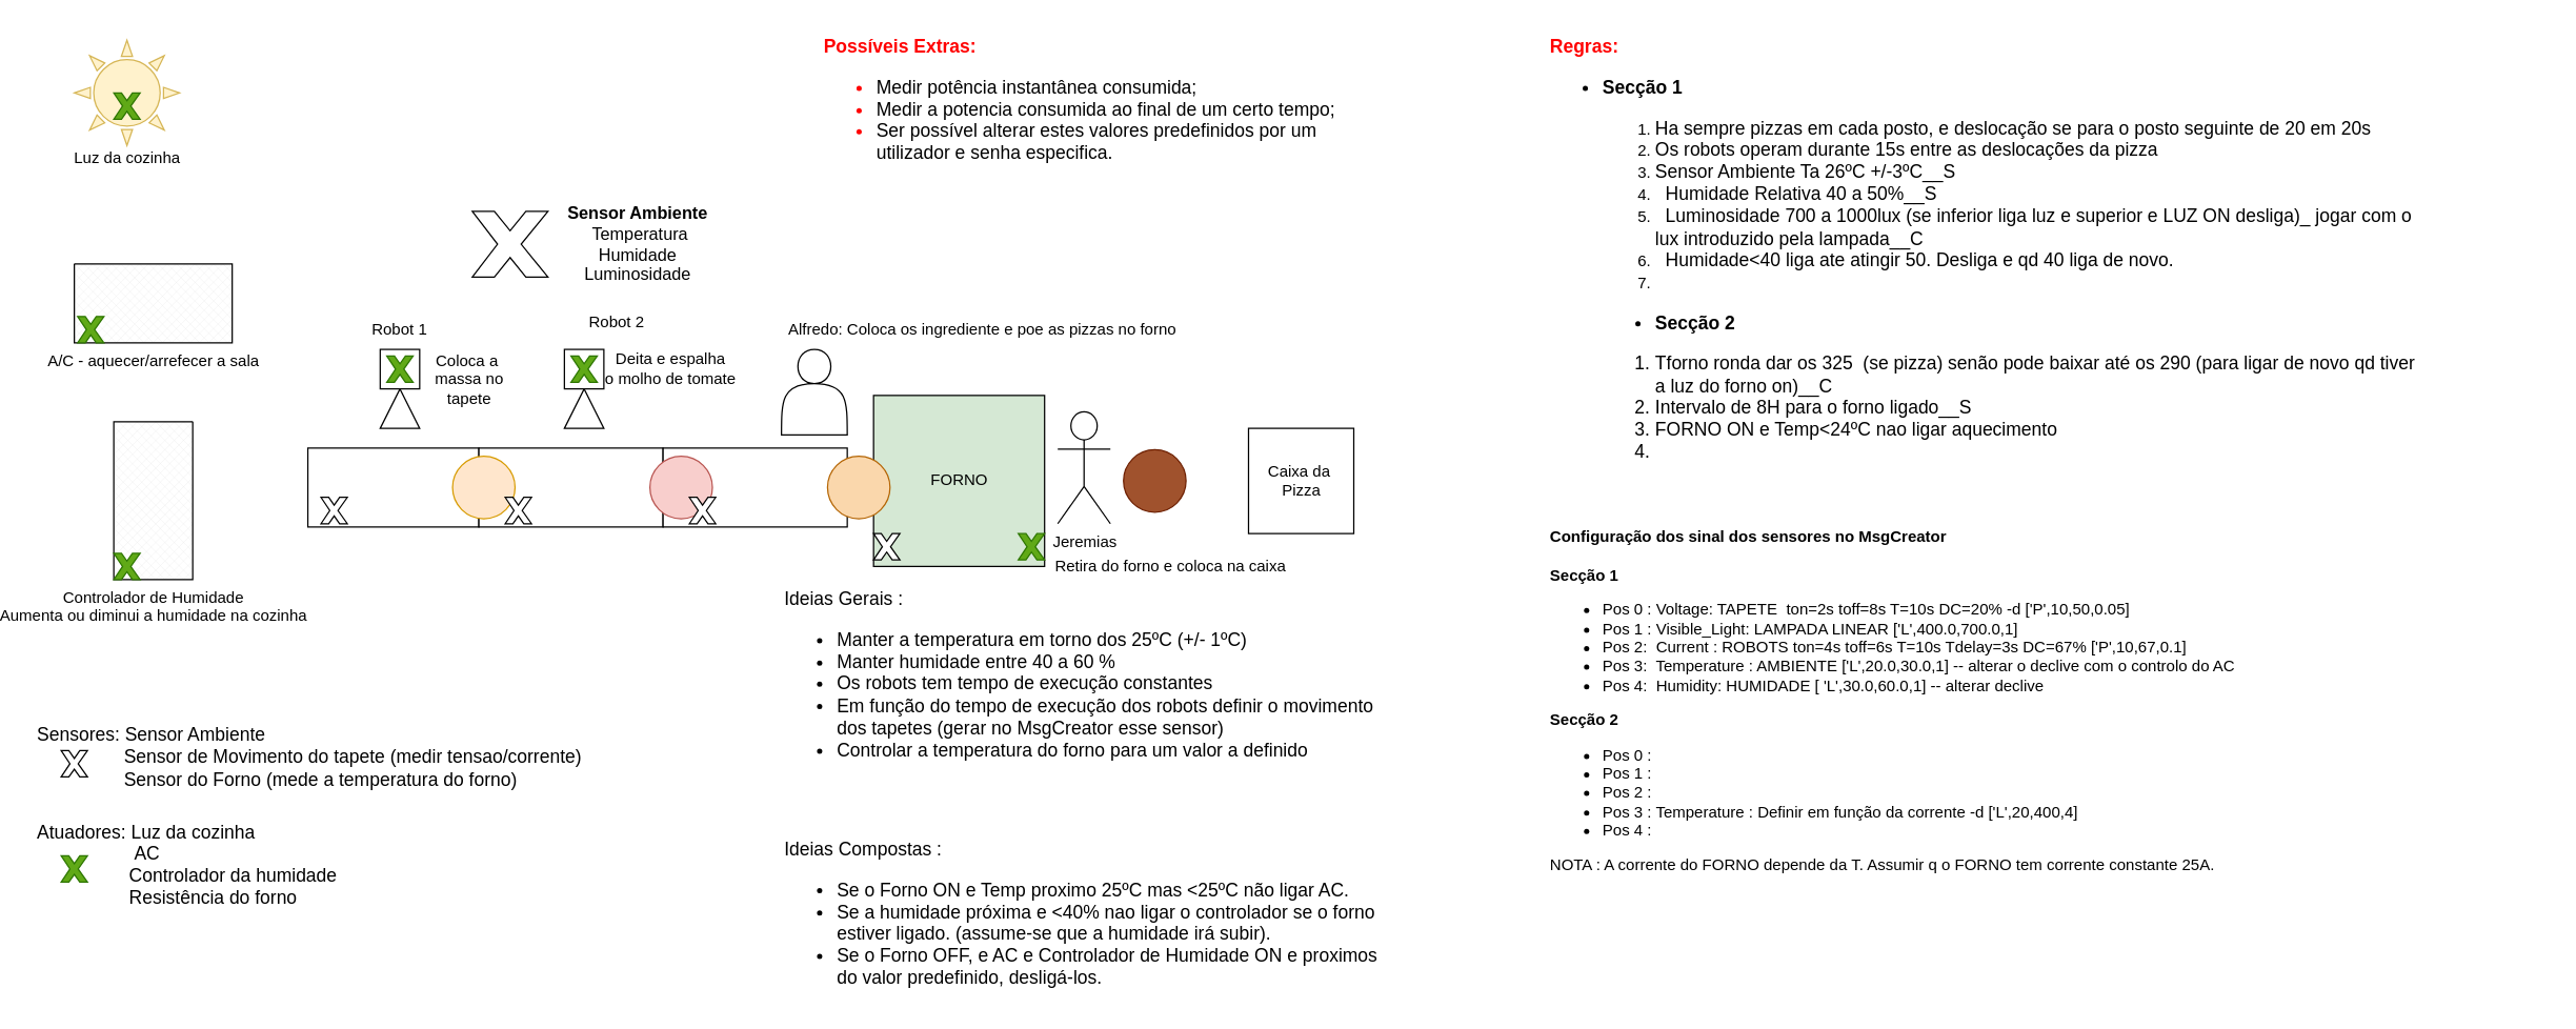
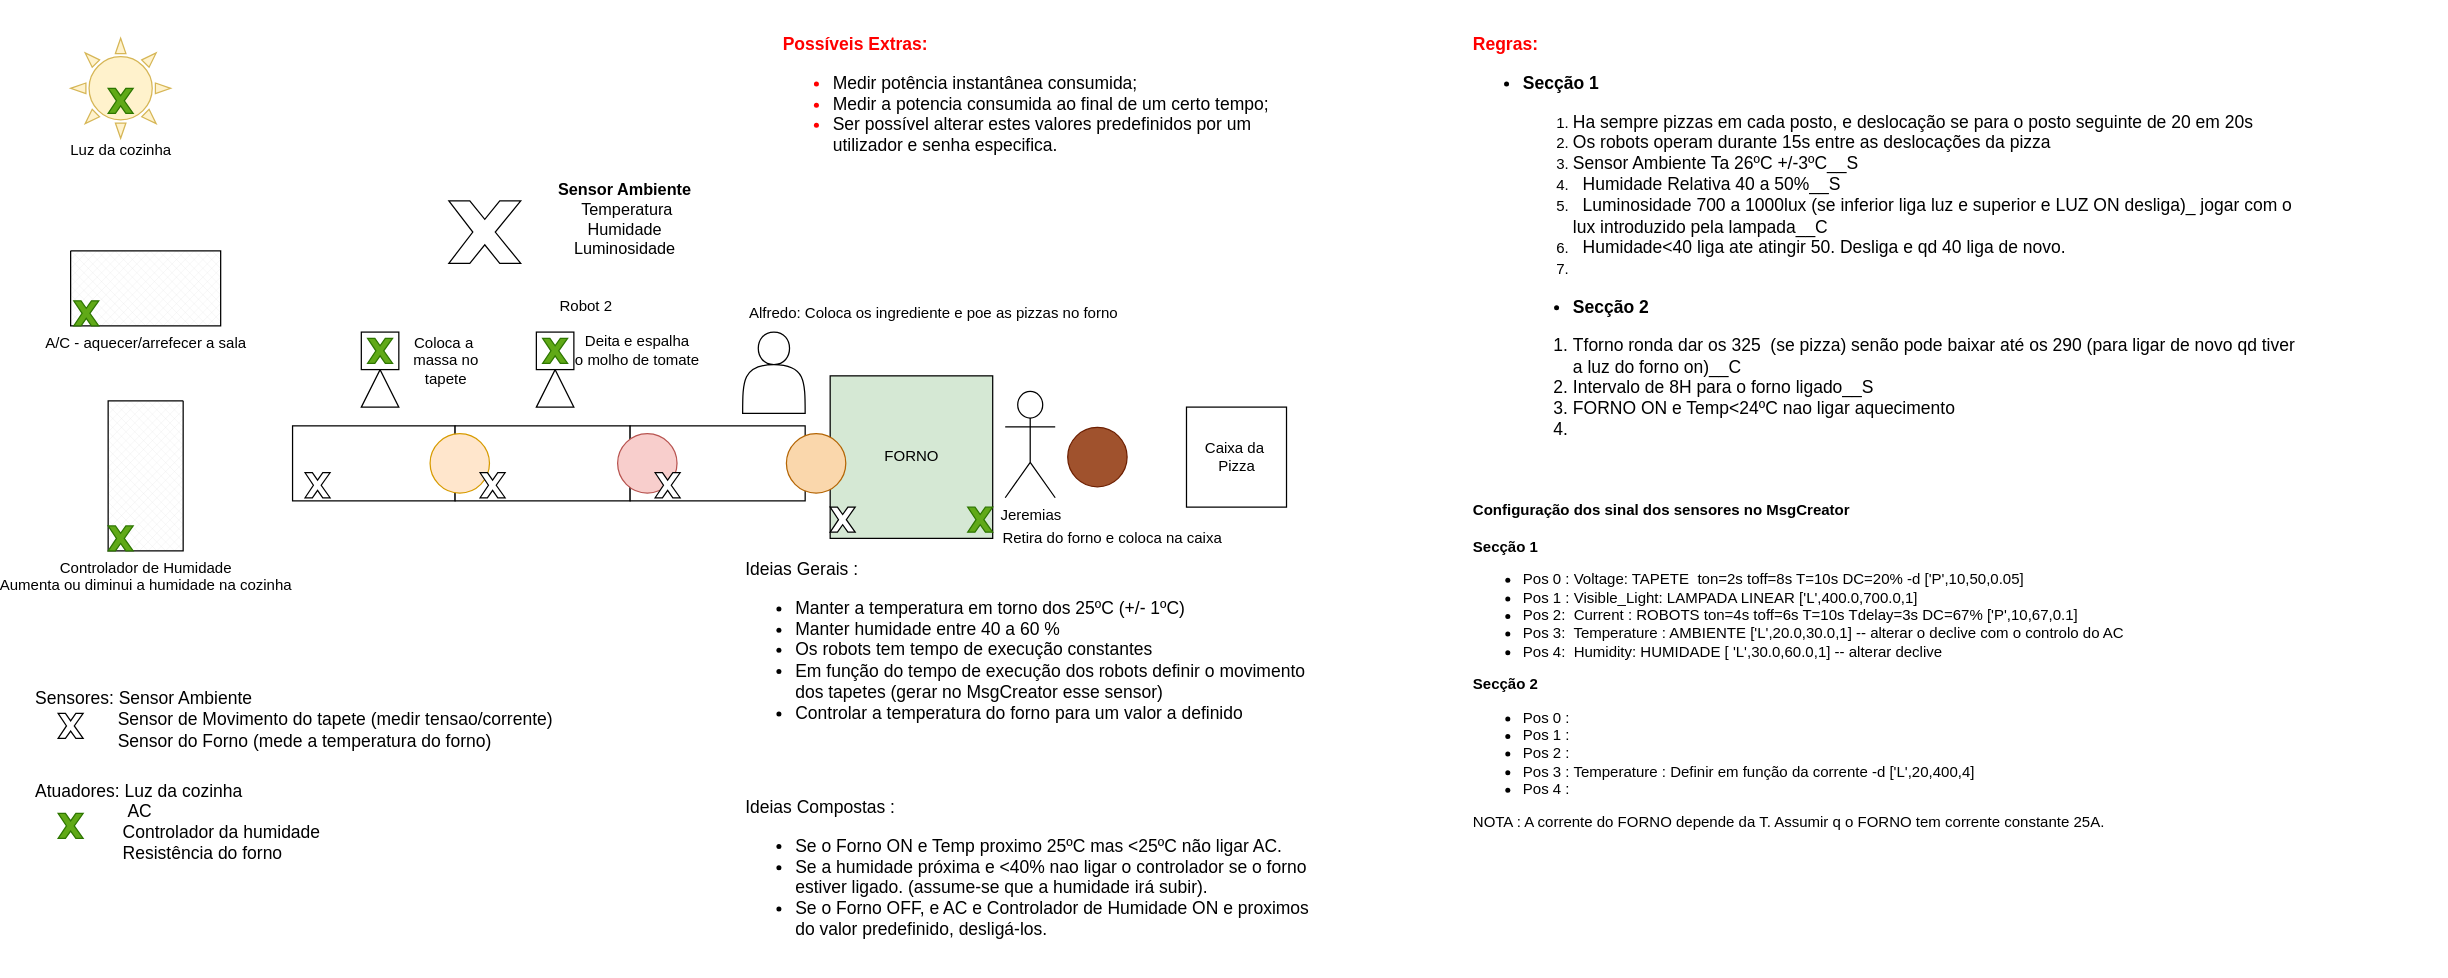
- <mxCell id="33" value="&lt;font style=&quot;font-size: 13px&quot;&gt;&lt;b&gt;Sensor Ambiente&lt;/b&gt;&lt;br&gt;&amp;nbsp;Temperatura&lt;br&gt;Humidade&lt;br&gt;Luminosidade&lt;/font&gt;" style="text;html=1;align=center;verticalAlign=middle;resizable=0;points=[];autosize=1;" parent="1" vertex="1"><mxGeometry x="417.5" y="155" width="120" height="60" as="geometry" /></mxCell>
+ <mxCell id="33" value="&lt;font style=&quot;font-size: 13px&quot;&gt;&lt;b&gt;Sensor Ambiente&lt;/b&gt;&lt;br&gt;&amp;nbsp;Temperatura&lt;br&gt;Humidade&lt;br&gt;Luminosidade&lt;/font&gt;" style="text;html=1;align=center;verticalAlign=middle;resizable=0;points=[];autosize=1;" parent="1" vertex="1"><mxGeometry x="432.5" y="145" width="120" height="60" as="geometry" /></mxCell>
- <mxCell id="13" value="Robot 1" style="text;html=1;strokeColor=none;fillColor=none;align=center;verticalAlign=middle;whiteSpace=wrap;rounded=0;" parent="1" vertex="1"><mxGeometry x="270" y="240" width="55" height="20" as="geometry" /></mxCell>
